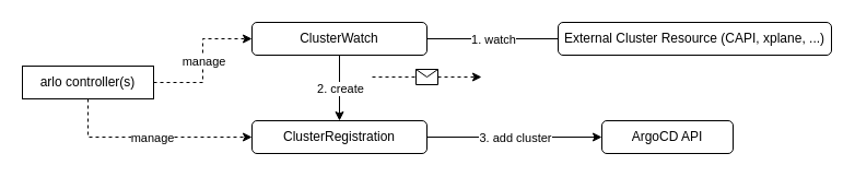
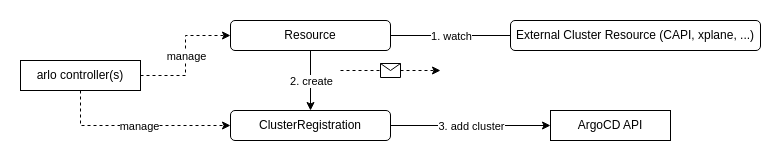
- <mxCell id="2" value="ClusterWatch" style="rounded=1;whiteSpace=wrap;html=1;" vertex="1" parent="1"><mxGeometry x="230" y="20" width="160" height="30" as="geometry" /></mxCell>
+ <mxCell id="2" value="Resource" style="rounded=1;whiteSpace=wrap;html=1;" vertex="1" parent="1"><mxGeometry x="230" y="20" width="160" height="30" as="geometry" /></mxCell>
- <mxCell id="5" value="ArgoCD API" style="whiteSpace=wrap;html=1;rounded=1;" vertex="1" parent="1"><mxGeometry x="550" y="110" width="120" height="30" as="geometry" /></mxCell>
+ <mxCell id="5" value="ArgoCD API" style="rounded=0;whiteSpace=wrap;html=1;" vertex="1" parent="1"><mxGeometry x="550" y="110" width="120" height="30" as="geometry" /></mxCell>
